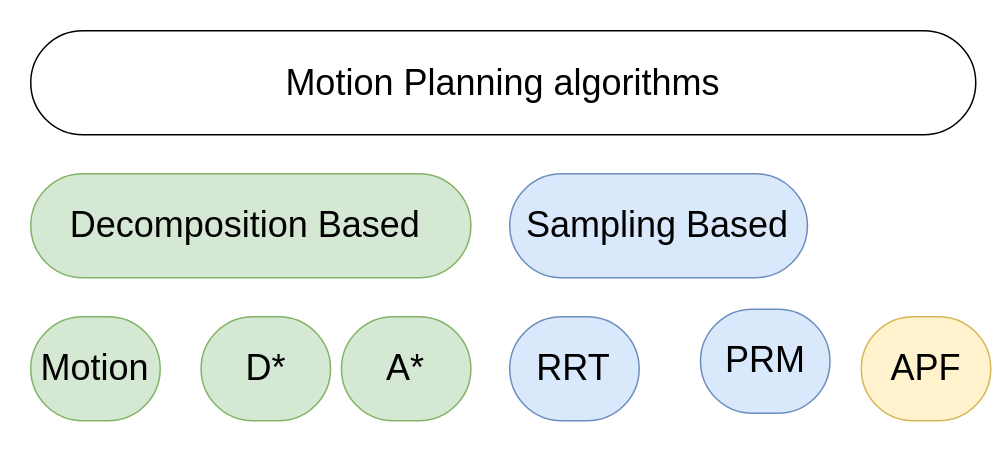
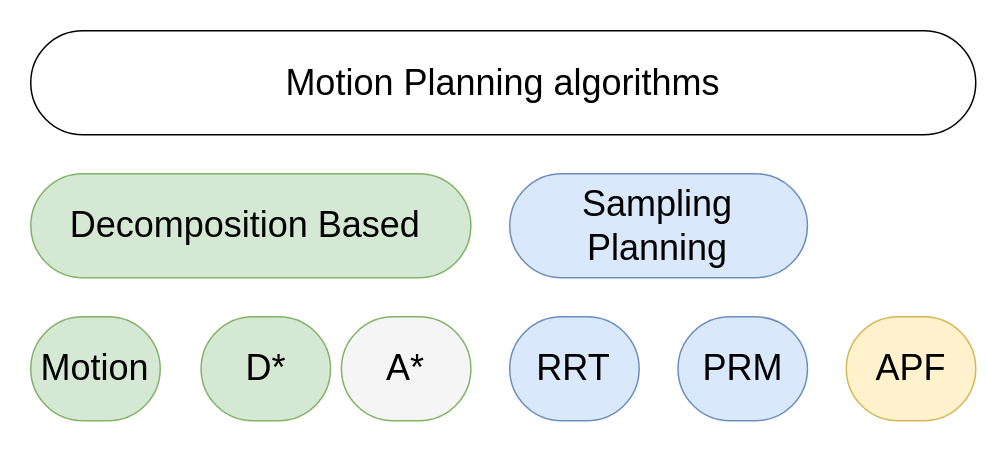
- <mxCell id="5" value="&lt;span style=&quot;font-size: 24px;&quot;&gt;Sampling Based&lt;/span&gt;" style="rounded=1;whiteSpace=wrap;html=1;fillColor=#dae8fc;arcSize=50;strokeColor=#6c8ebf;container=0;" parent="1" vertex="1"><mxGeometry x="339.315" y="115.333" width="198.493" height="69.333" as="geometry" /></mxCell>
+ <mxCell id="5" value="&lt;span style=&quot;font-size: 24px;&quot;&gt;Sampling Planning&lt;/span&gt;" style="rounded=1;whiteSpace=wrap;html=1;fillColor=#dae8fc;arcSize=50;strokeColor=#6c8ebf;container=0;" parent="1" vertex="1"><mxGeometry x="339.315" y="115.333" width="198.493" height="69.333" as="geometry" /></mxCell>
- <mxCell id="9" value="&lt;span style=&quot;font-size: 24px;&quot;&gt;PRM&lt;/span&gt;" style="rounded=1;whiteSpace=wrap;html=1;fillColor=#dae8fc;arcSize=50;strokeColor=#6c8ebf;container=0;" parent="1" vertex="1"><mxGeometry x="466.507" y="205.667" width="86.301" height="69.333" as="geometry" /></mxCell>
+ <mxCell id="9" value="&lt;span style=&quot;font-size: 24px;&quot;&gt;PRM&lt;/span&gt;" style="rounded=1;whiteSpace=wrap;html=1;fillColor=#dae8fc;arcSize=50;strokeColor=#6c8ebf;container=0;" parent="1" vertex="1"><mxGeometry x="451.507" y="210.667" width="86.301" height="69.333" as="geometry" /></mxCell>
- <mxCell id="7" value="&lt;span style=&quot;font-size: 24px;&quot;&gt;A*&lt;/span&gt;" style="rounded=1;whiteSpace=wrap;html=1;fillColor=#d5e8d4;arcSize=50;strokeColor=#82b366;container=0;" parent="1" vertex="1"><mxGeometry x="227.123" y="210.667" width="86.301" height="69.333" as="geometry" /></mxCell>
+ <mxCell id="7" value="&lt;span style=&quot;font-size: 24px;&quot;&gt;A*&lt;/span&gt;" style="rounded=1;whiteSpace=wrap;html=1;fillColor=#f5f5f5;arcSize=50;strokeColor=#82b366;container=0;" parent="1" vertex="1"><mxGeometry x="227.123" y="210.667" width="86.301" height="69.333" as="geometry" /></mxCell>
- <mxCell id="10" value="&lt;span style=&quot;font-size: 24px;&quot;&gt;APF&lt;/span&gt;" style="rounded=1;whiteSpace=wrap;html=1;fillColor=#fff2cc;arcSize=50;container=0;strokeColor=#d6b656;" parent="1" vertex="1"><mxGeometry x="573.699" y="210.667" width="86.301" height="69.333" as="geometry" /></mxCell>
+ <mxCell id="10" value="&lt;span style=&quot;font-size: 24px;&quot;&gt;APF&lt;/span&gt;" style="rounded=1;whiteSpace=wrap;html=1;fillColor=#fff2cc;arcSize=50;container=0;strokeColor=#d6b656;" parent="1" vertex="1"><mxGeometry x="563.699" y="210.667" width="86.301" height="69.333" as="geometry" /></mxCell>
